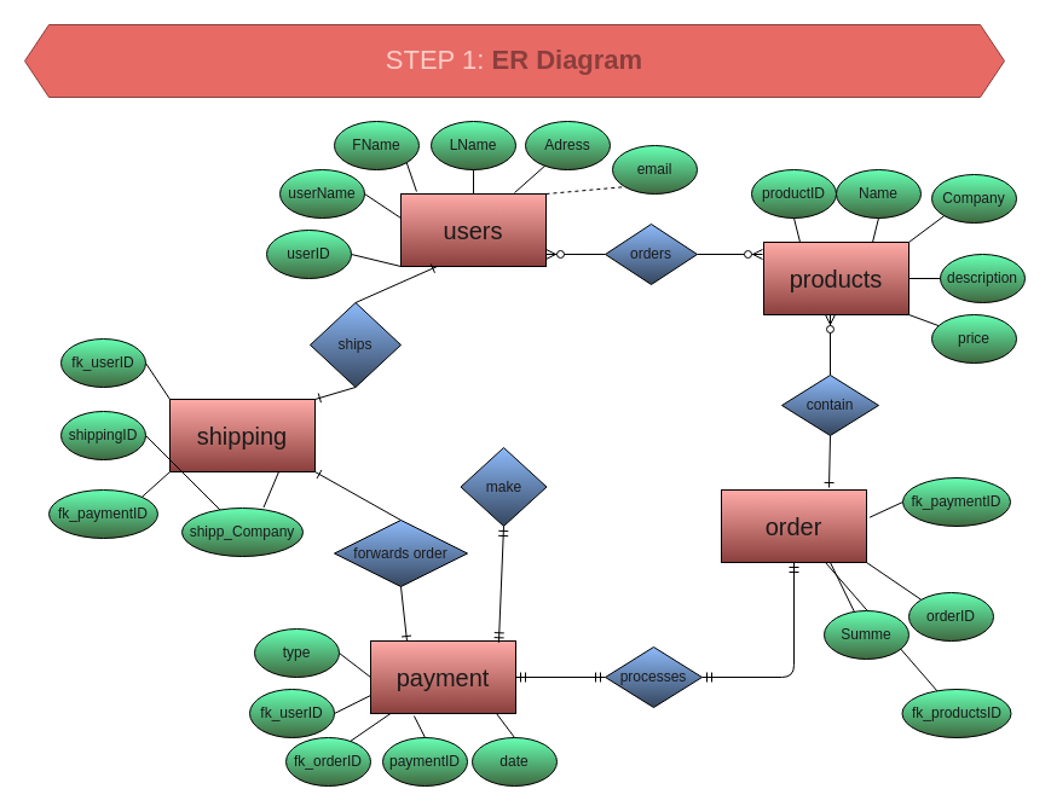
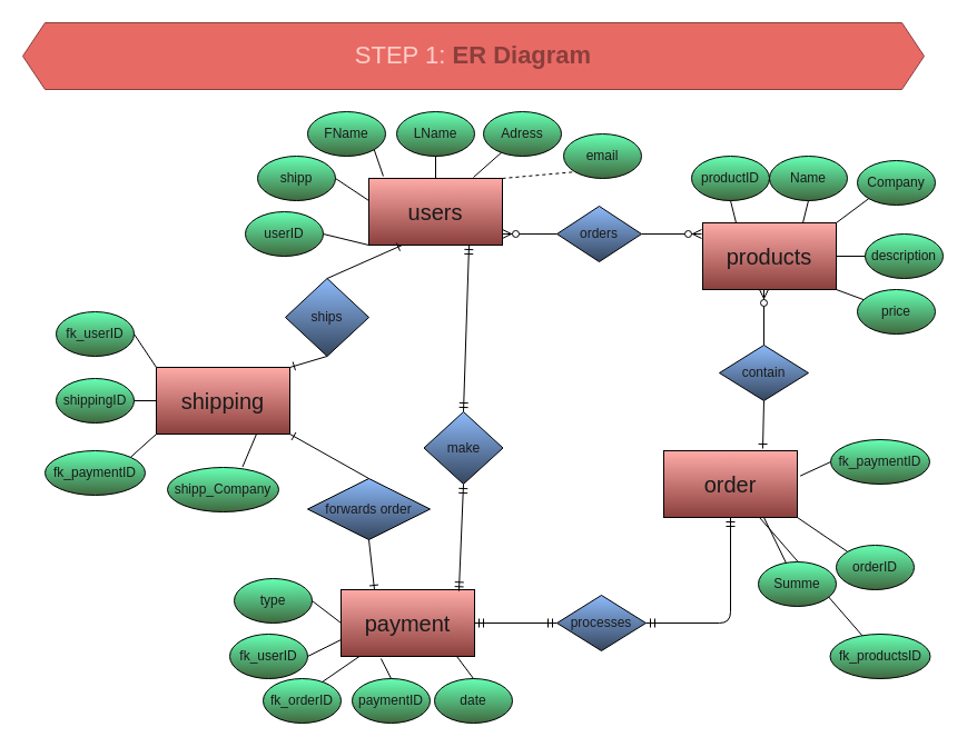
- <mxCell id="9" value="&lt;font color=&quot;#1a1a1a&quot;&gt;userName&lt;/font&gt;" style="ellipse;whiteSpace=wrap;html=1;fillColor=#66FFB3;gradientDirection=south;gradientColor=#3F693F;" parent="1" vertex="1"><mxGeometry x="231" y="140" width="70" height="40" as="geometry" /></mxCell>
+ <mxCell id="9" value="&lt;font color=&quot;#1a1a1a&quot;&gt;shipp&lt;/font&gt;" style="ellipse;whiteSpace=wrap;html=1;fillColor=#66FFB3;gradientDirection=south;gradientColor=#3F693F;" parent="1" vertex="1"><mxGeometry x="231" y="140" width="70" height="40" as="geometry" /></mxCell>
+ <mxCell id="51" value="" style="fontSize=12;html=1;endArrow=ERmandOne;startArrow=ERmandOne;exitX=0.5;exitY=0;exitDx=0;exitDy=0;entryX=0.75;entryY=1;entryDx=0;entryDy=0;" parent="1" source="39" target="7" edge="1"><mxGeometry width="100" height="100" relative="1" as="geometry"><mxPoint x="343.36" y="546.84" as="sourcePoint" /><mxPoint x="356" y="515" as="targetPoint" /></mxGeometry></mxCell>
- <mxCell id="61" value="" style="endArrow=none;html=1;rounded=0;exitX=1;exitY=0.5;exitDx=0;exitDy=0;" parent="1" source="46" target="48" edge="1"><mxGeometry relative="1" as="geometry"><mxPoint x="165" y="51.25" as="sourcePoint" /><mxPoint x="185" y="91.25" as="targetPoint" /></mxGeometry></mxCell>
+ <mxCell id="61" value="" style="endArrow=none;html=1;rounded=0;exitX=1;exitY=0.5;exitDx=0;exitDy=0;entryX=0;entryY=0.5;entryDx=0;entryDy=0;" parent="1" source="46" target="5" edge="1"><mxGeometry relative="1" as="geometry"><mxPoint x="165" y="51.25" as="sourcePoint" /><mxPoint x="185" y="91.25" as="targetPoint" /></mxGeometry></mxCell>
